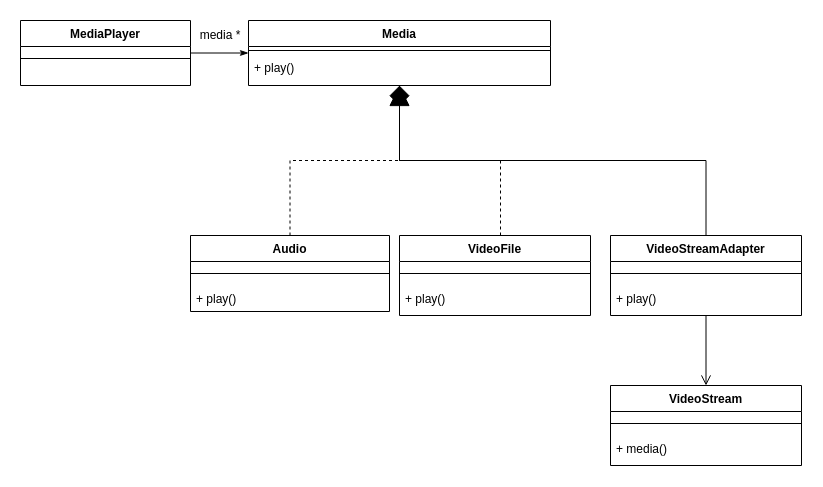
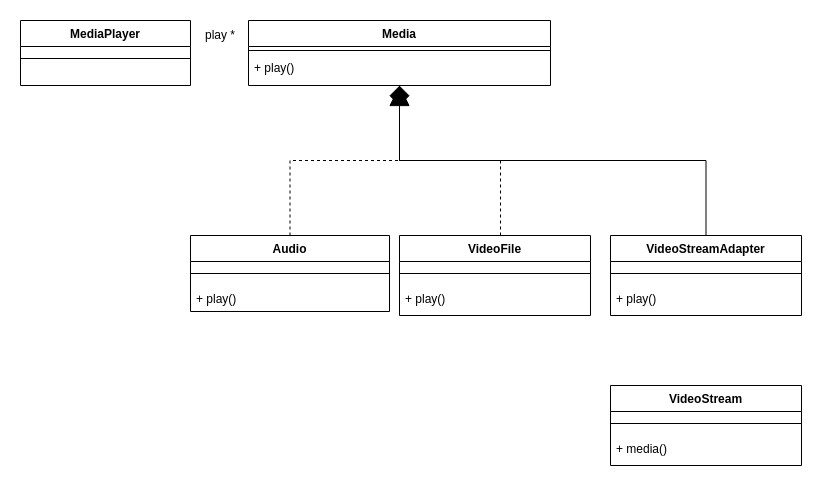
- <mxCell id="16" value="media *" style="text;html=1;strokeColor=none;fillColor=none;align=center;verticalAlign=middle;whiteSpace=wrap;rounded=0;" vertex="1" parent="1"><mxGeometry x="190" y="20" width="60" height="30" as="geometry" /></mxCell>
+ <mxCell id="16" value="play *" style="text;html=1;strokeColor=none;fillColor=none;align=center;verticalAlign=middle;whiteSpace=wrap;rounded=0;" vertex="1" parent="1"><mxGeometry x="190" y="20" width="60" height="30" as="geometry" /></mxCell>
- <mxCell id="7" value="" style="endArrow=classicThin;shadow=0;strokeWidth=1;rounded=0;endFill=1;edgeStyle=elbowEdgeStyle;elbow=vertical;strokeColor=default;startArrow=none;startFill=0;jumpSize=23;startSize=10;endSize=6;" parent="1" source="2" target="4" edge="1"><mxGeometry x="0.5" y="41" relative="1" as="geometry"><mxPoint x="310" y="107" as="sourcePoint" /><mxPoint x="470" y="107" as="targetPoint" /><mxPoint x="-40" y="32" as="offset" /><Array as="points"><mxPoint x="400" y="85" /><mxPoint x="370" y="125" /></Array></mxGeometry></mxCell>
- <mxCell id="21" style="edgeStyle=orthogonalEdgeStyle;rounded=0;orthogonalLoop=1;jettySize=auto;html=1;entryX=0.5;entryY=0;entryDx=0;entryDy=0;startArrow=none;startFill=0;endArrow=open;endFill=0;startSize=10;endSize=8;" edge="1" parent="1" source="22" target="17"><mxGeometry relative="1" as="geometry" /></mxCell>
